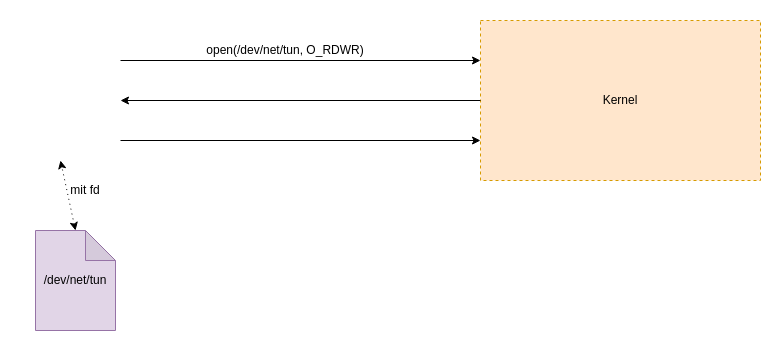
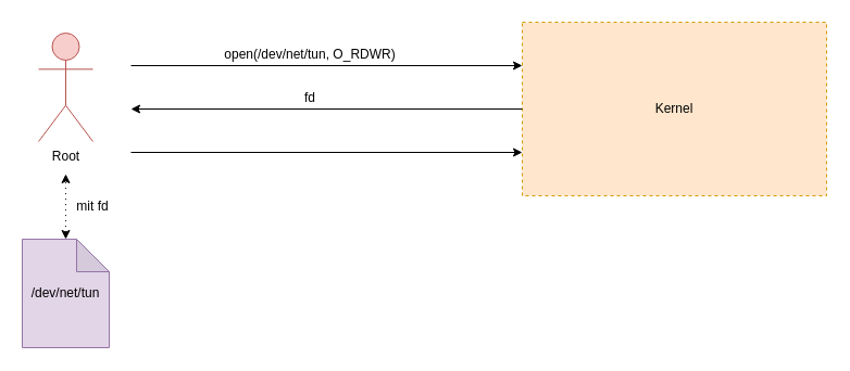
+ <mxCell id="2" value="Root" style="shape=umlActor;verticalLabelPosition=bottom;labelBackgroundColor=#ffffff;verticalAlign=top;html=1;outlineConnect=0;fillColor=#f8cecc;strokeColor=#b85450;" vertex="1" parent="1"><mxGeometry x="35" y="30" width="50" height="100" as="geometry" /></mxCell>
+ <mxCell id="7" value="fd" style="text;html=1;strokeColor=none;fillColor=none;align=center;verticalAlign=middle;whiteSpace=wrap;rounded=0;" vertex="1" parent="1"><mxGeometry x="265" y="80" width="40" height="20" as="geometry" /></mxCell>
- <mxCell id="9" value="/dev/net/tun" style="shape=note;whiteSpace=wrap;html=1;backgroundOutline=1;darkOpacity=0.05;fillColor=#e1d5e7;strokeColor=#9673a6;" vertex="1" parent="1"><mxGeometry x="35" y="230" width="80" height="100" as="geometry" /></mxCell>
+ <mxCell id="9" value="/dev/net/tun" style="shape=note;whiteSpace=wrap;html=1;backgroundOutline=1;darkOpacity=0.05;fillColor=#e1d5e7;strokeColor=#9673a6;" vertex="1" parent="1"><mxGeometry x="20" y="220" width="80" height="100" as="geometry" /></mxCell>
